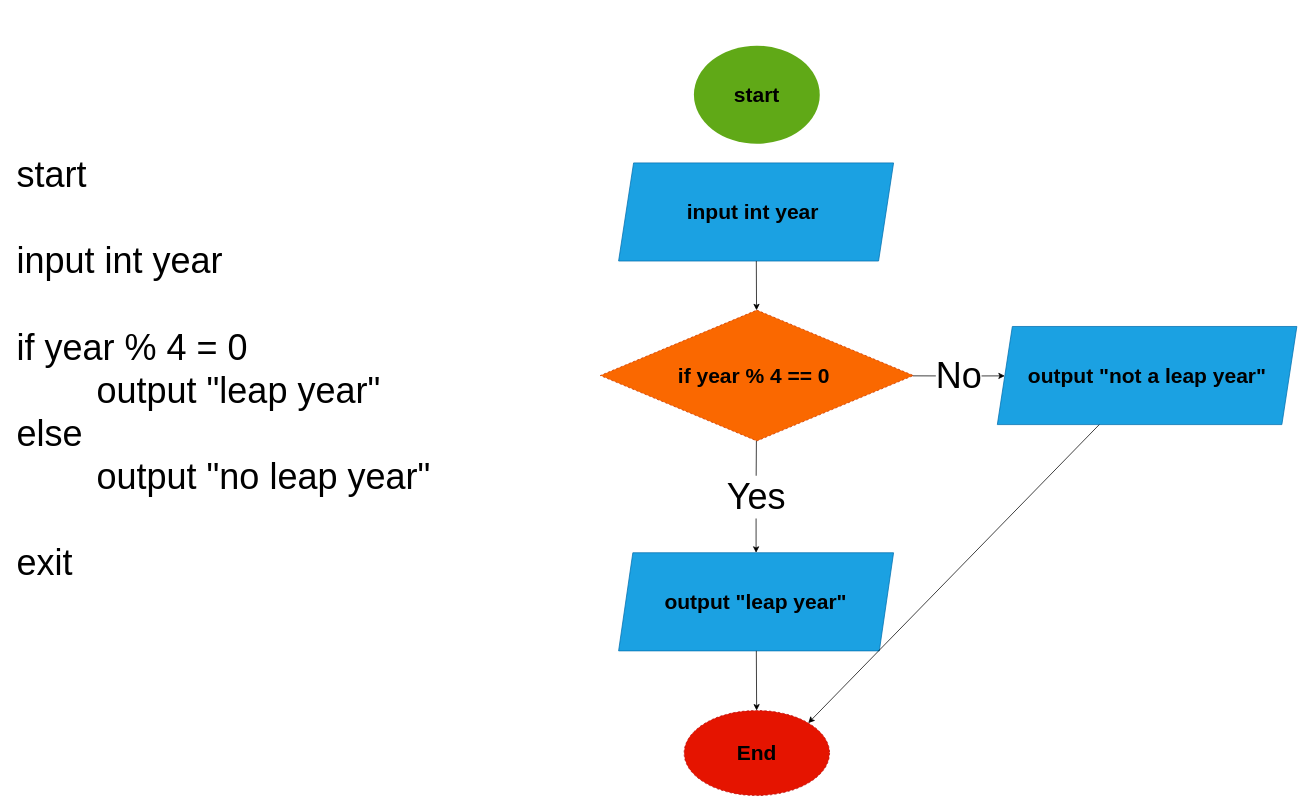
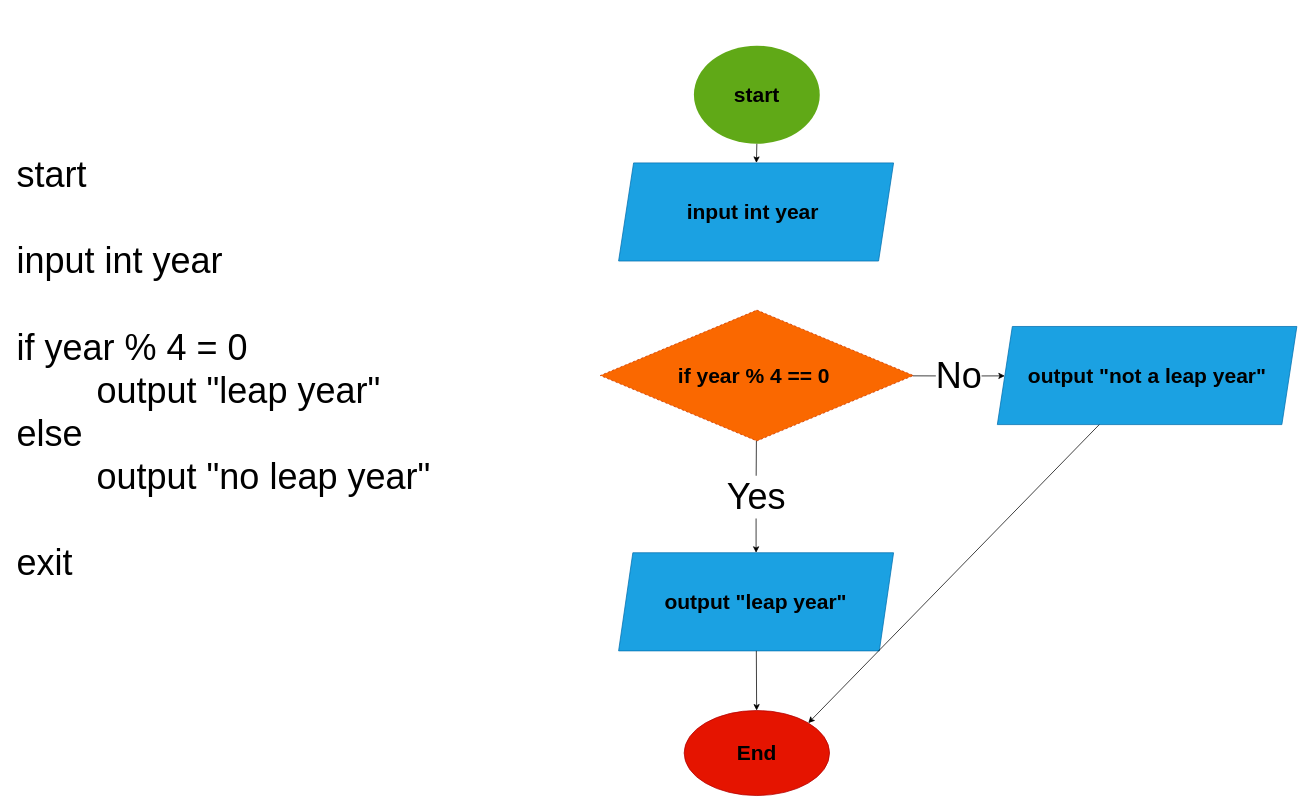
+ <mxCell id="6" value="" style="edgeStyle=none;html=1;" parent="3" source="4" target="5" edge="1"><mxGeometry relative="1" as="geometry" /></mxCell>
- <mxCell id="8" value="" style="edgeStyle=none;html=1;" parent="3" source="5" target="7" edge="1"><mxGeometry relative="1" as="geometry" /></mxCell>
- <mxCell id="13" value="End" style="ellipse;whiteSpace=wrap;html=1;fillColor=#e51400;fontColor=#000000;strokeColor=#B20000;fontSize=28;fontStyle=1;dashed=1;" parent="3" vertex="1"><mxGeometry x="111.874" y="926.577" width="193.915" height="113.423" as="geometry" /></mxCell>
+ <mxCell id="13" value="End" style="ellipse;whiteSpace=wrap;html=1;fillColor=#e51400;fontColor=#000000;strokeColor=#B20000;fontSize=28;fontStyle=1" parent="3" vertex="1"><mxGeometry x="111.874" y="926.577" width="193.915" height="113.423" as="geometry" /></mxCell>
